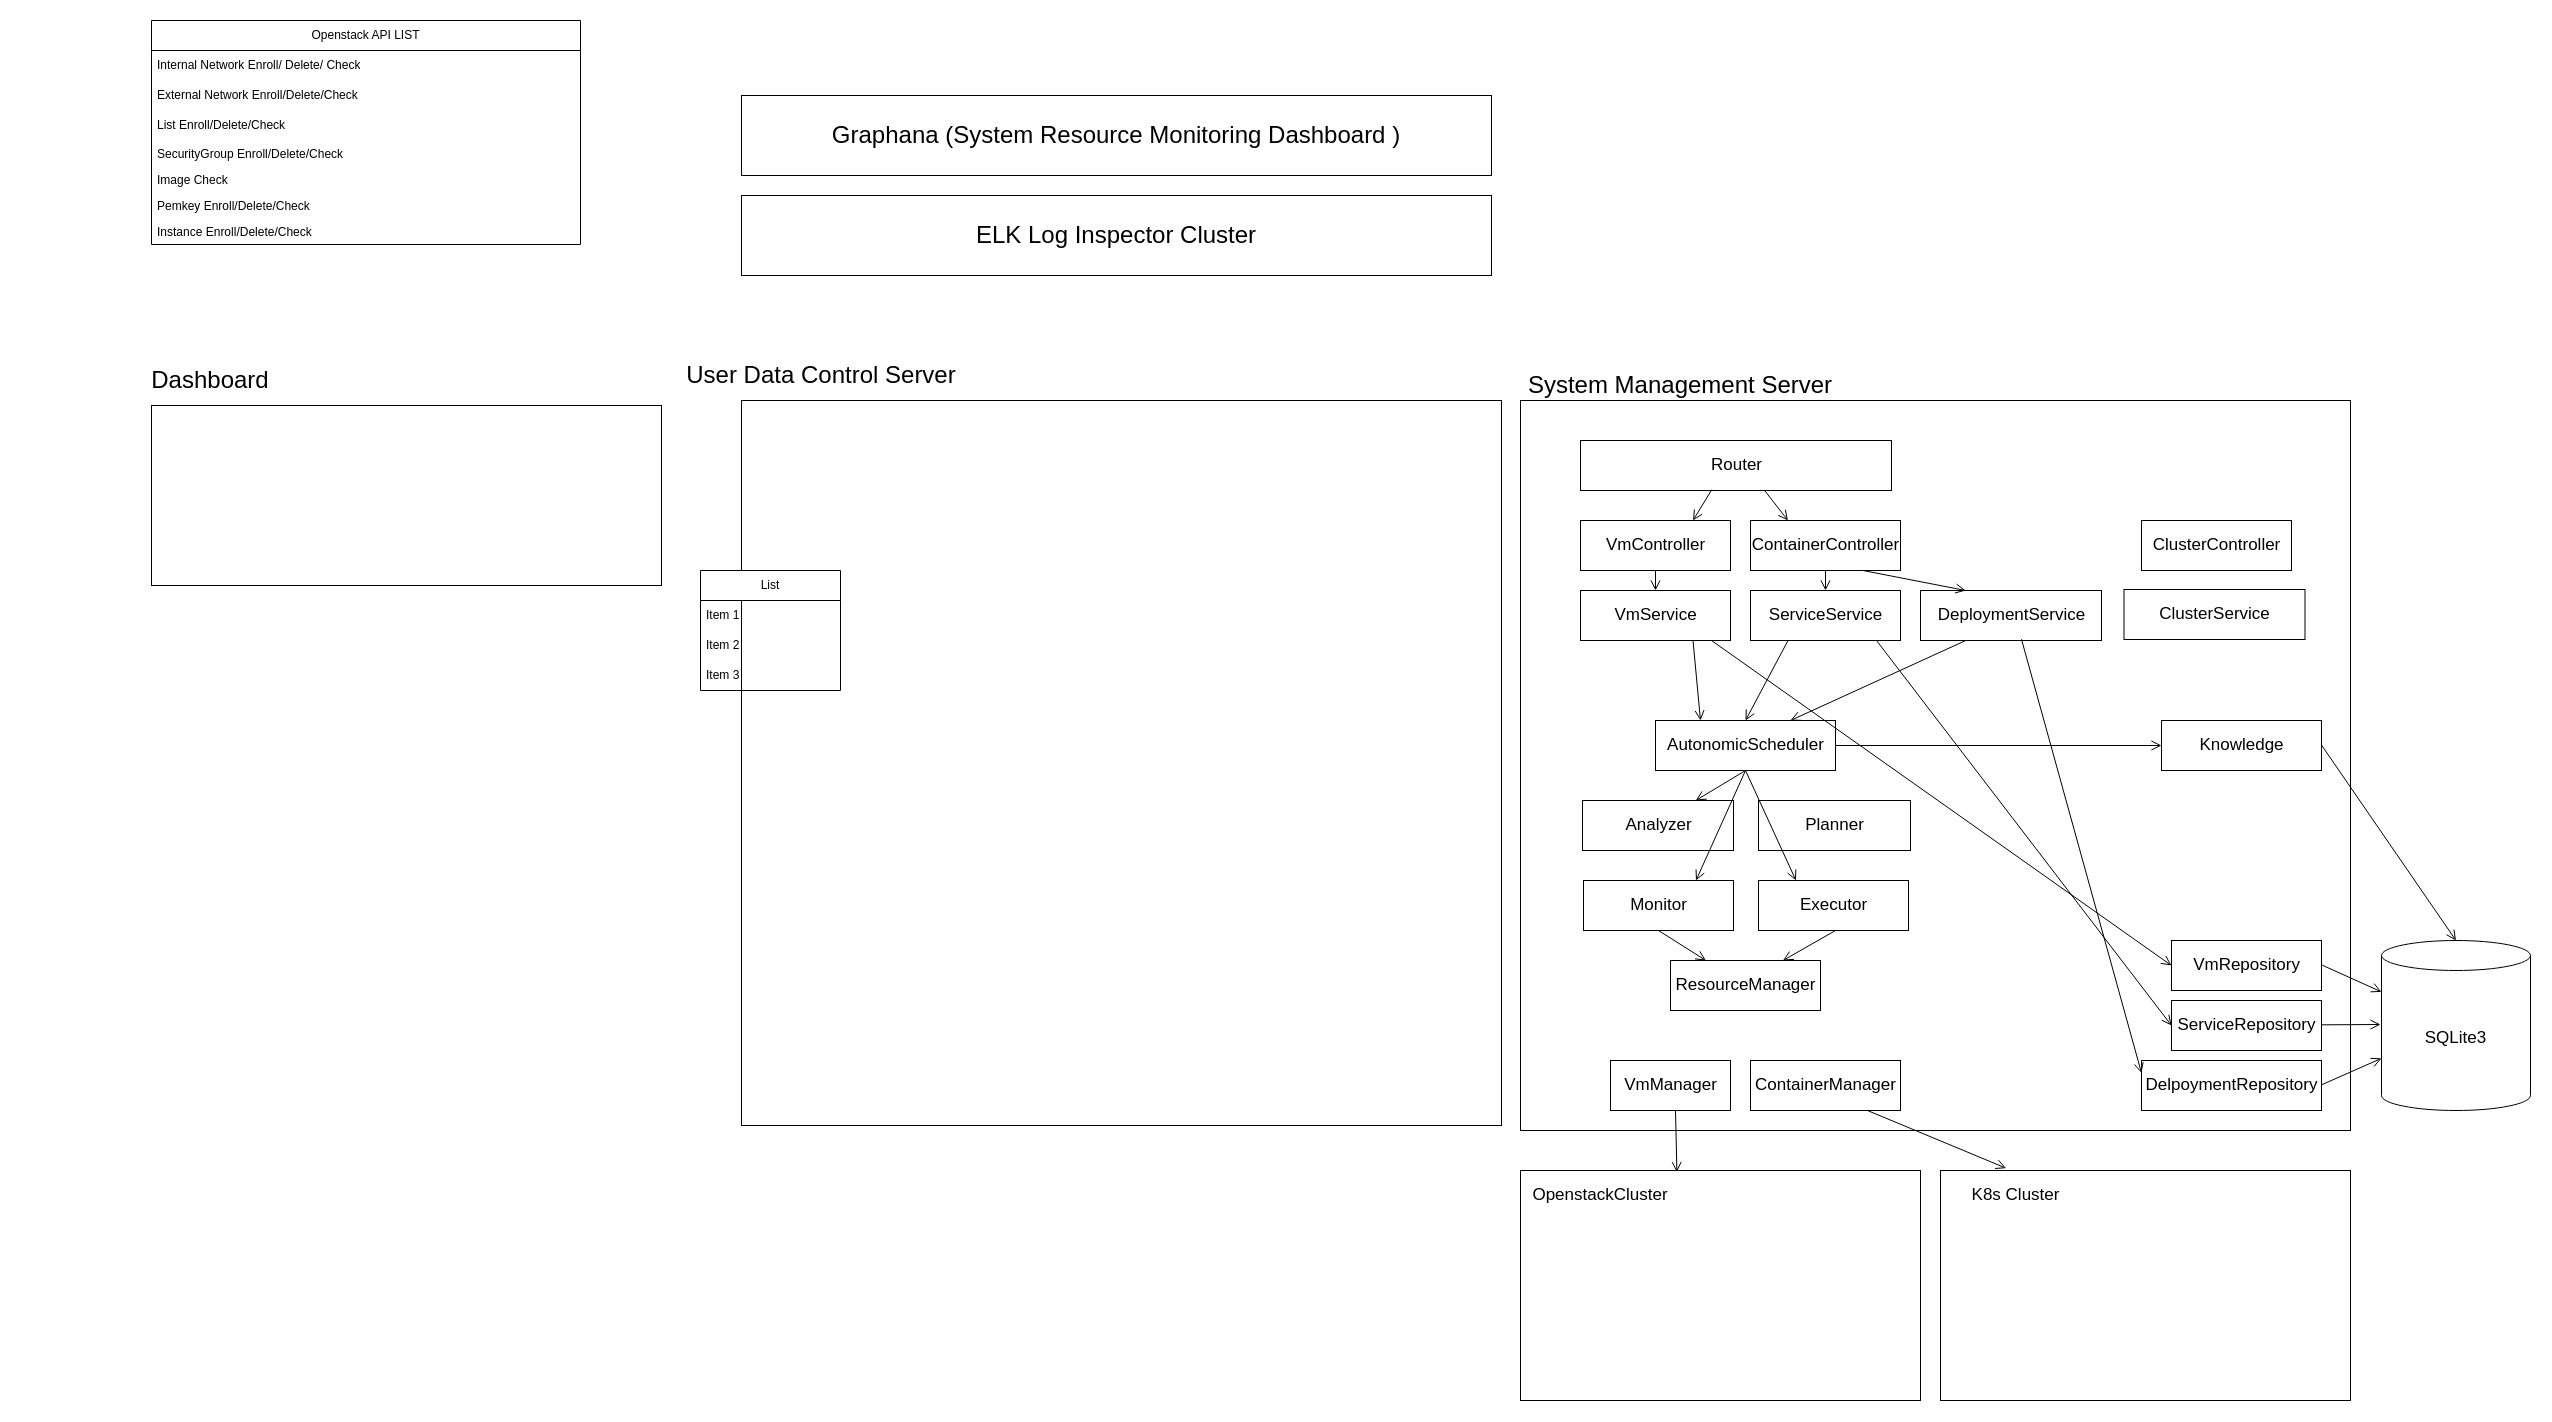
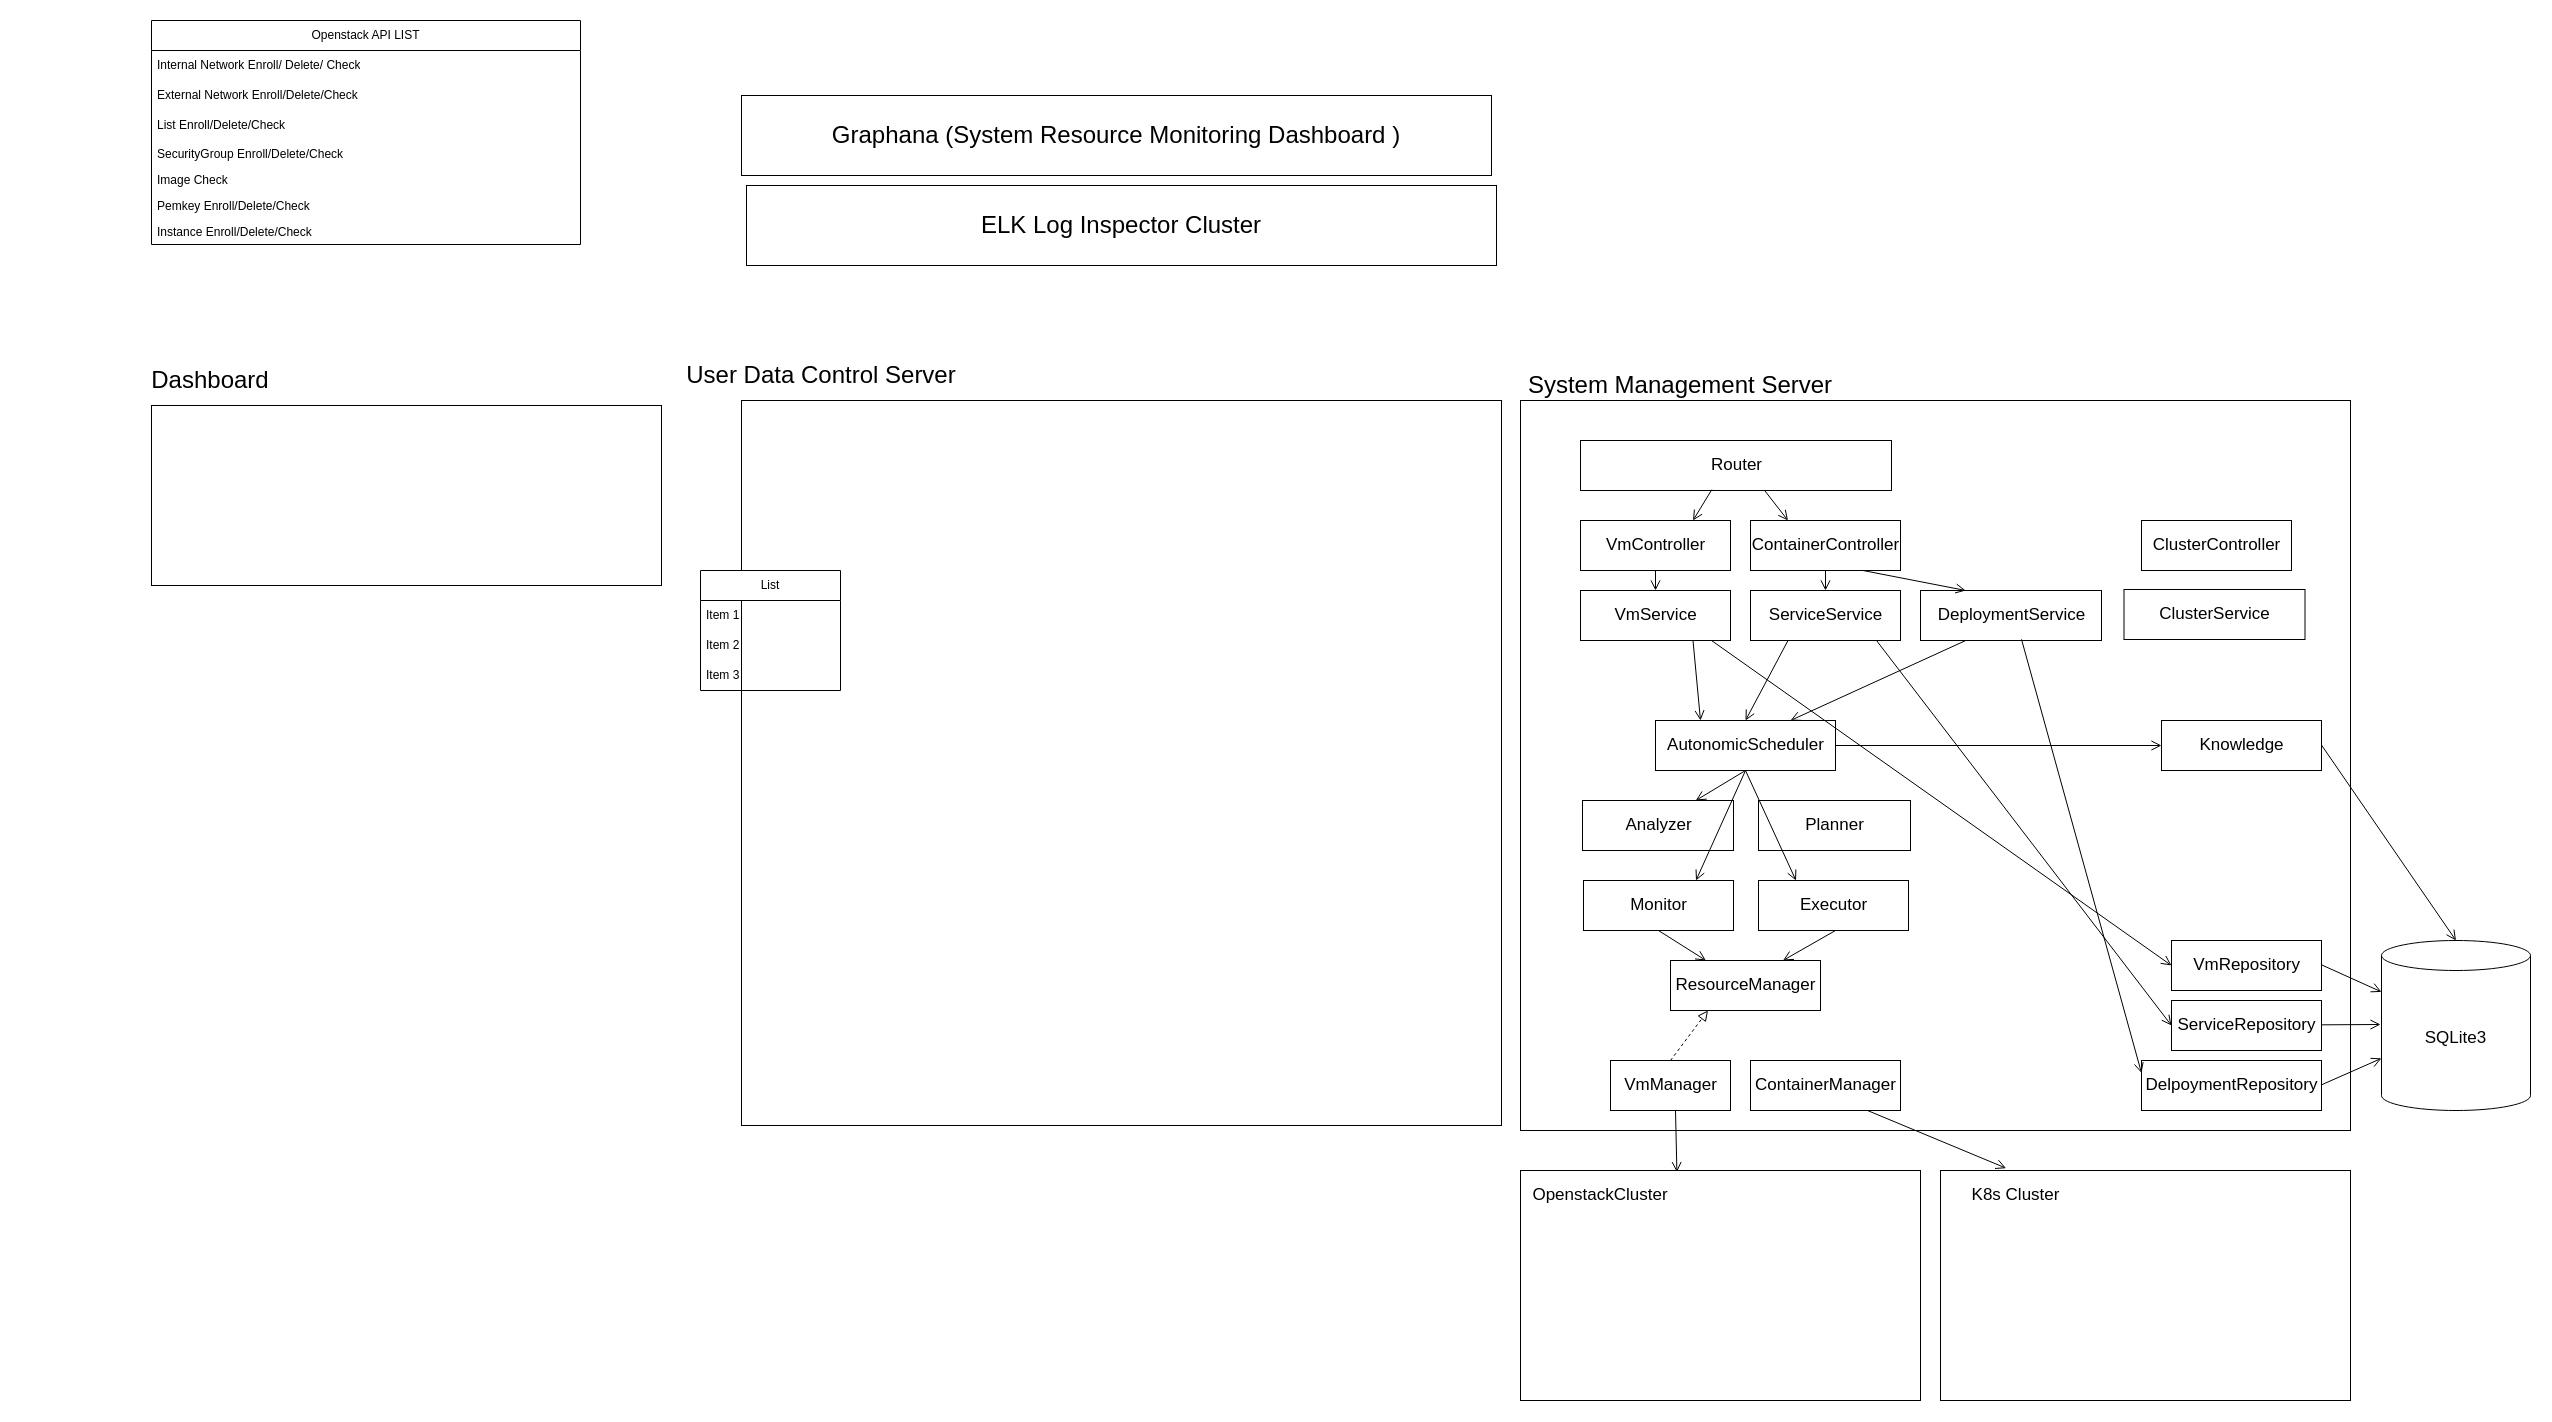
- <mxCell id="47" value="ELK Log Inspector Cluster" style="rounded=0;whiteSpace=wrap;html=1;fontSize=24;" parent="1" vertex="1"><mxGeometry x="741" y="195" width="750" height="80" as="geometry" /></mxCell>
+ <mxCell id="47" value="ELK Log Inspector Cluster" style="rounded=0;whiteSpace=wrap;html=1;fontSize=24;" parent="1" vertex="1"><mxGeometry x="746" y="185" width="750" height="80" as="geometry" /></mxCell>
+ <mxCell id="22" value="" style="endArrow=block;startArrow=none;endFill=0;startFill=0;endSize=8;html=1;verticalAlign=bottom;dashed=1;labelBackgroundColor=none;rounded=0;fontSize=17;exitX=0.5;exitY=0;exitDx=0;exitDy=0;entryX=0.25;entryY=1;entryDx=0;entryDy=0;" parent="1" source="16" target="11" edge="1"><mxGeometry width="160" relative="1" as="geometry"><mxPoint x="1510" y="840" as="sourcePoint" /><mxPoint x="1670" y="840" as="targetPoint" /></mxGeometry></mxCell>
